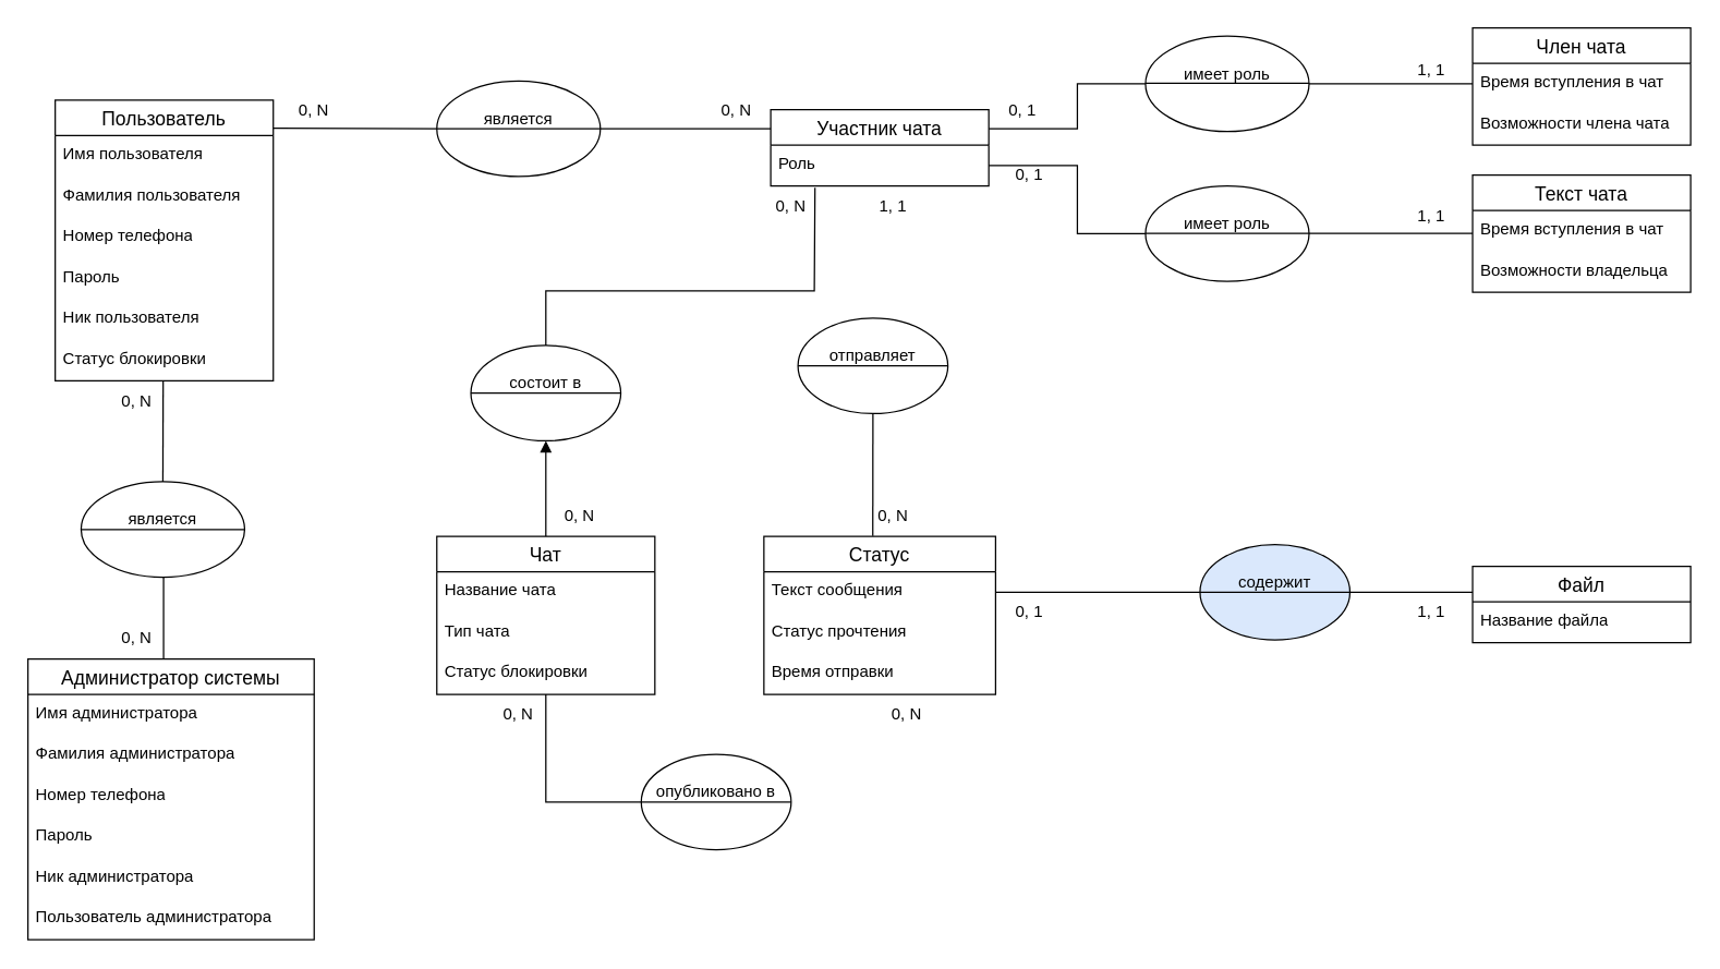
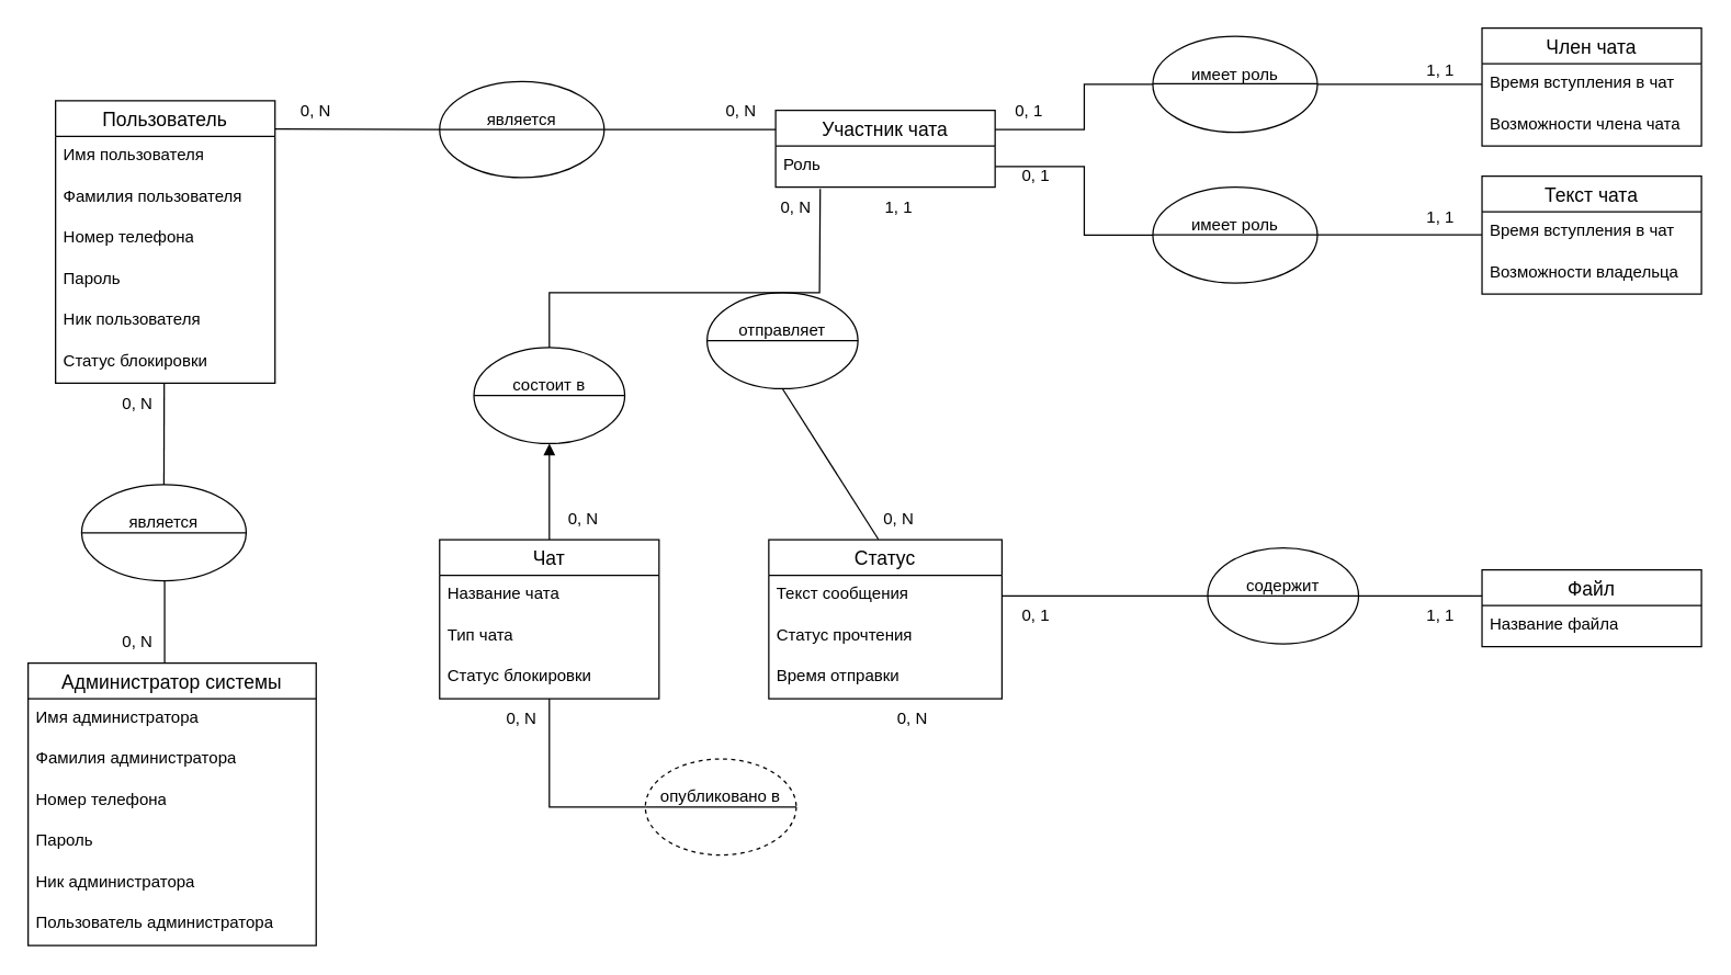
- <mxCell id="40" value="отправляет&lt;div&gt;&lt;br/&gt;&lt;/div&gt;" style="ellipse;whiteSpace=wrap;html=1;" vertex="1" parent="1"><mxGeometry x="585" y="233" width="110" height="70" as="geometry" /></mxCell>
+ <mxCell id="40" value="отправляет&lt;div&gt;&lt;br/&gt;&lt;/div&gt;" style="ellipse;whiteSpace=wrap;html=1;" vertex="1" parent="1"><mxGeometry x="515" y="213" width="110" height="70" as="geometry" /></mxCell>
- <mxCell id="48" value="&lt;div&gt;содержит&lt;/div&gt;&lt;div&gt;&lt;br&gt;&lt;/div&gt;" style="ellipse;whiteSpace=wrap;html=1;fillColor=#dae8fc;" vertex="1" parent="1"><mxGeometry x="880" y="399" width="110" height="70" as="geometry" /></mxCell>
+ <mxCell id="48" value="&lt;div&gt;содержит&lt;/div&gt;&lt;div&gt;&lt;br&gt;&lt;/div&gt;" style="ellipse;whiteSpace=wrap;html=1;" vertex="1" parent="1"><mxGeometry x="880" y="399" width="110" height="70" as="geometry" /></mxCell>
- <mxCell id="63" value="&lt;div&gt;опубликовано в&lt;br&gt;&lt;br&gt;&lt;/div&gt;" style="ellipse;whiteSpace=wrap;html=1;" vertex="1" parent="1"><mxGeometry x="470" y="553" width="110" height="70" as="geometry" /></mxCell>
+ <mxCell id="63" value="&lt;div&gt;опубликовано в&lt;br&gt;&lt;br&gt;&lt;/div&gt;" style="ellipse;whiteSpace=wrap;html=1;dashed=1;" vertex="1" parent="1"><mxGeometry x="470" y="553" width="110" height="70" as="geometry" /></mxCell>
